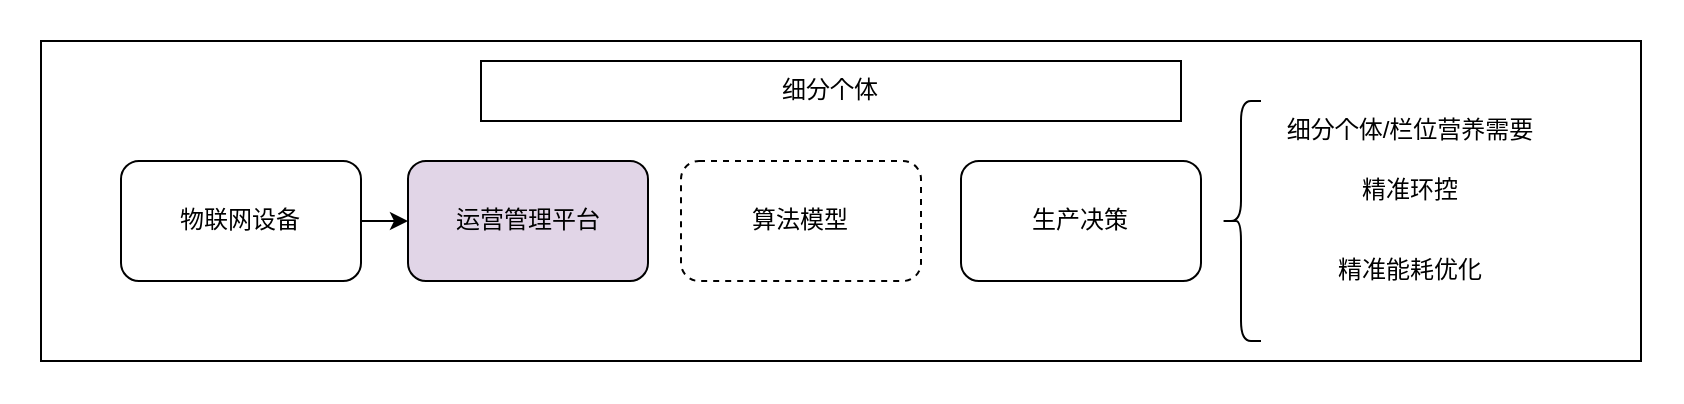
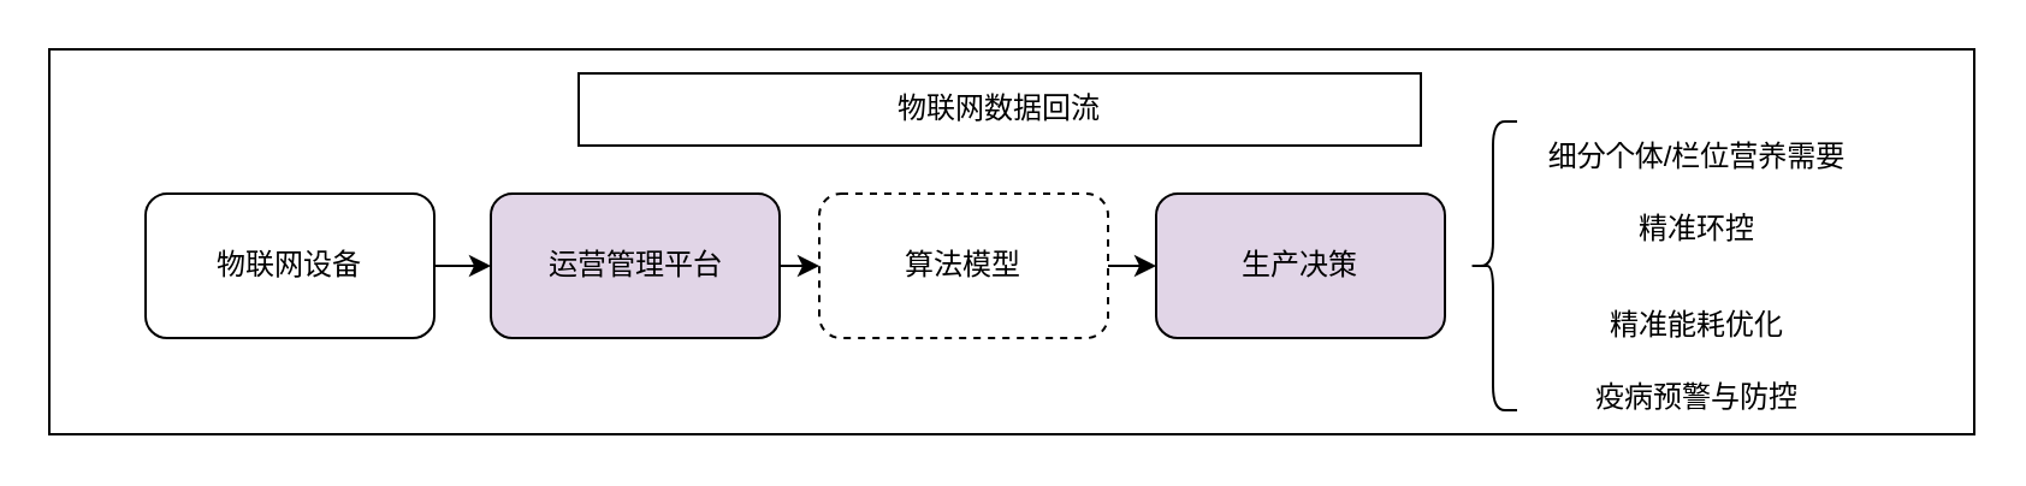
- <mxCell id="15" value="细分个体" style="rounded=0;whiteSpace=wrap;html=1;" vertex="1" parent="1"><mxGeometry x="240" y="30" width="350" height="30" as="geometry" /></mxCell>
+ <mxCell id="15" value="物联网数据回流" style="rounded=0;whiteSpace=wrap;html=1;" vertex="1" parent="1"><mxGeometry x="240" y="30" width="350" height="30" as="geometry" /></mxCell>
+ <mxCell id="3" style="edgeStyle=orthogonalEdgeStyle;rounded=0;orthogonalLoop=1;jettySize=auto;html=1;exitX=1;exitY=0.5;exitDx=0;exitDy=0;entryX=0;entryY=0.5;entryDx=0;entryDy=0;" edge="1" parent="1" source="4" target="8"><mxGeometry relative="1" as="geometry" /></mxCell>
+ <mxCell id="7" style="edgeStyle=orthogonalEdgeStyle;rounded=0;orthogonalLoop=1;jettySize=auto;html=1;exitX=1;exitY=0.5;exitDx=0;exitDy=0;entryX=0;entryY=0.5;entryDx=0;entryDy=0;" edge="1" parent="1" source="8" target="10"><mxGeometry relative="1" as="geometry" /></mxCell>
- <mxCell id="10" value="生产决策" style="rounded=1;whiteSpace=wrap;html=1;" vertex="1" parent="1"><mxGeometry x="480" y="80" width="120" height="60" as="geometry" /></mxCell>
+ <mxCell id="10" value="生产决策" style="rounded=1;whiteSpace=wrap;html=1;fillColor=#e1d5e7;" vertex="1" parent="1"><mxGeometry x="480" y="80" width="120" height="60" as="geometry" /></mxCell>
+ <mxCell id="14" value="疫病预警与防控" style="text;html=1;strokeColor=none;fillColor=none;align=center;verticalAlign=middle;whiteSpace=wrap;overflow=hidden;" vertex="1" parent="1"><mxGeometry x="640" y="150" width="130" height="30" as="geometry" /></mxCell>
